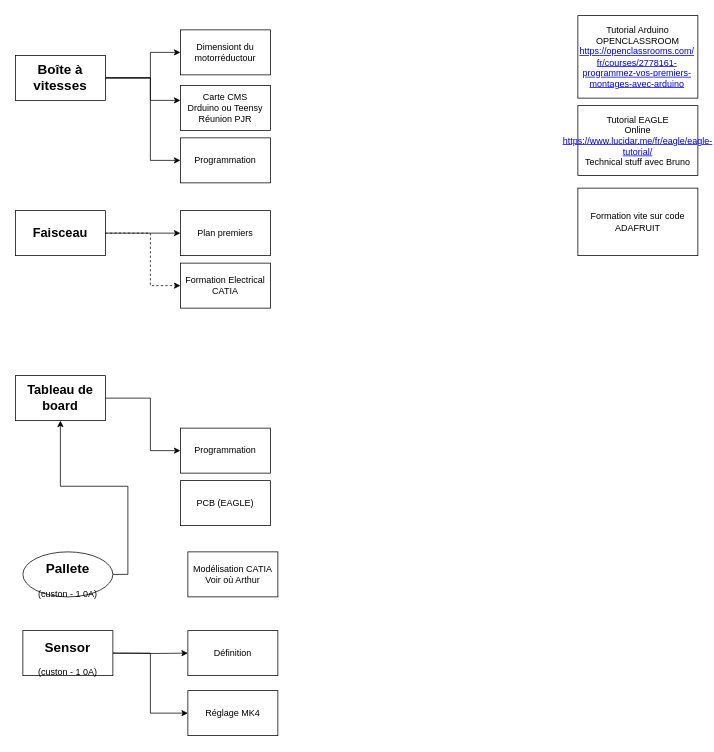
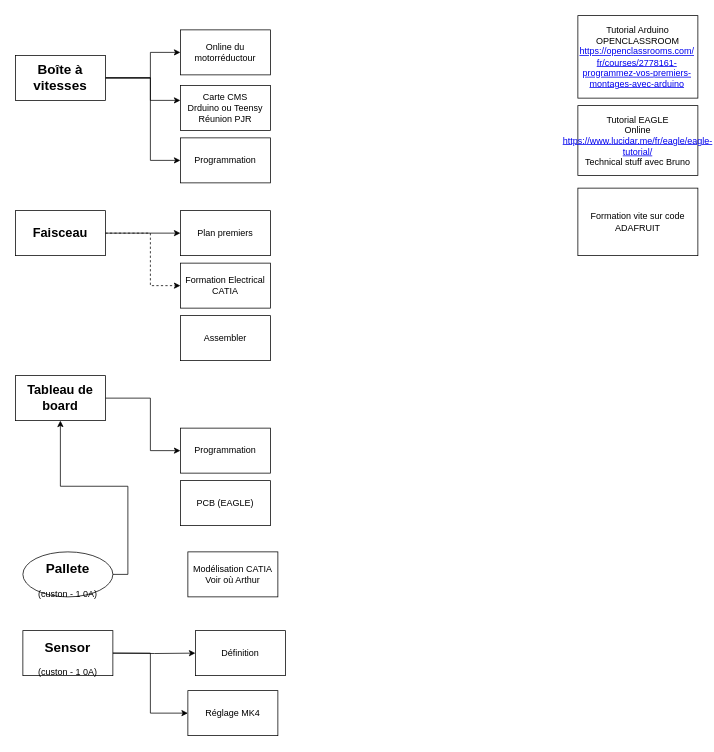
- <mxCell id="6" value="Dimensiont du motorréductour" style="rounded=0;whiteSpace=wrap;html=1;" vertex="1" parent="1"><mxGeometry x="240" y="39" width="120" height="60" as="geometry" /></mxCell>
+ <mxCell id="6" value="Online du motorréductour" style="rounded=0;whiteSpace=wrap;html=1;" vertex="1" parent="1"><mxGeometry x="240" y="39" width="120" height="60" as="geometry" /></mxCell>
+ <mxCell id="16" value="Assembler" style="rounded=0;whiteSpace=wrap;html=1;fontSize=12;" vertex="1" parent="1"><mxGeometry x="240" y="420" width="120" height="60" as="geometry" /></mxCell>
- <mxCell id="28" value="Définition" style="rounded=0;whiteSpace=wrap;html=1;fontSize=12;" vertex="1" parent="1"><mxGeometry x="250" y="840" width="120" height="60" as="geometry" /></mxCell>
+ <mxCell id="28" value="Définition" style="rounded=0;whiteSpace=wrap;html=1;fontSize=12;" vertex="1" parent="1"><mxGeometry x="260" y="840" width="120" height="60" as="geometry" /></mxCell>
